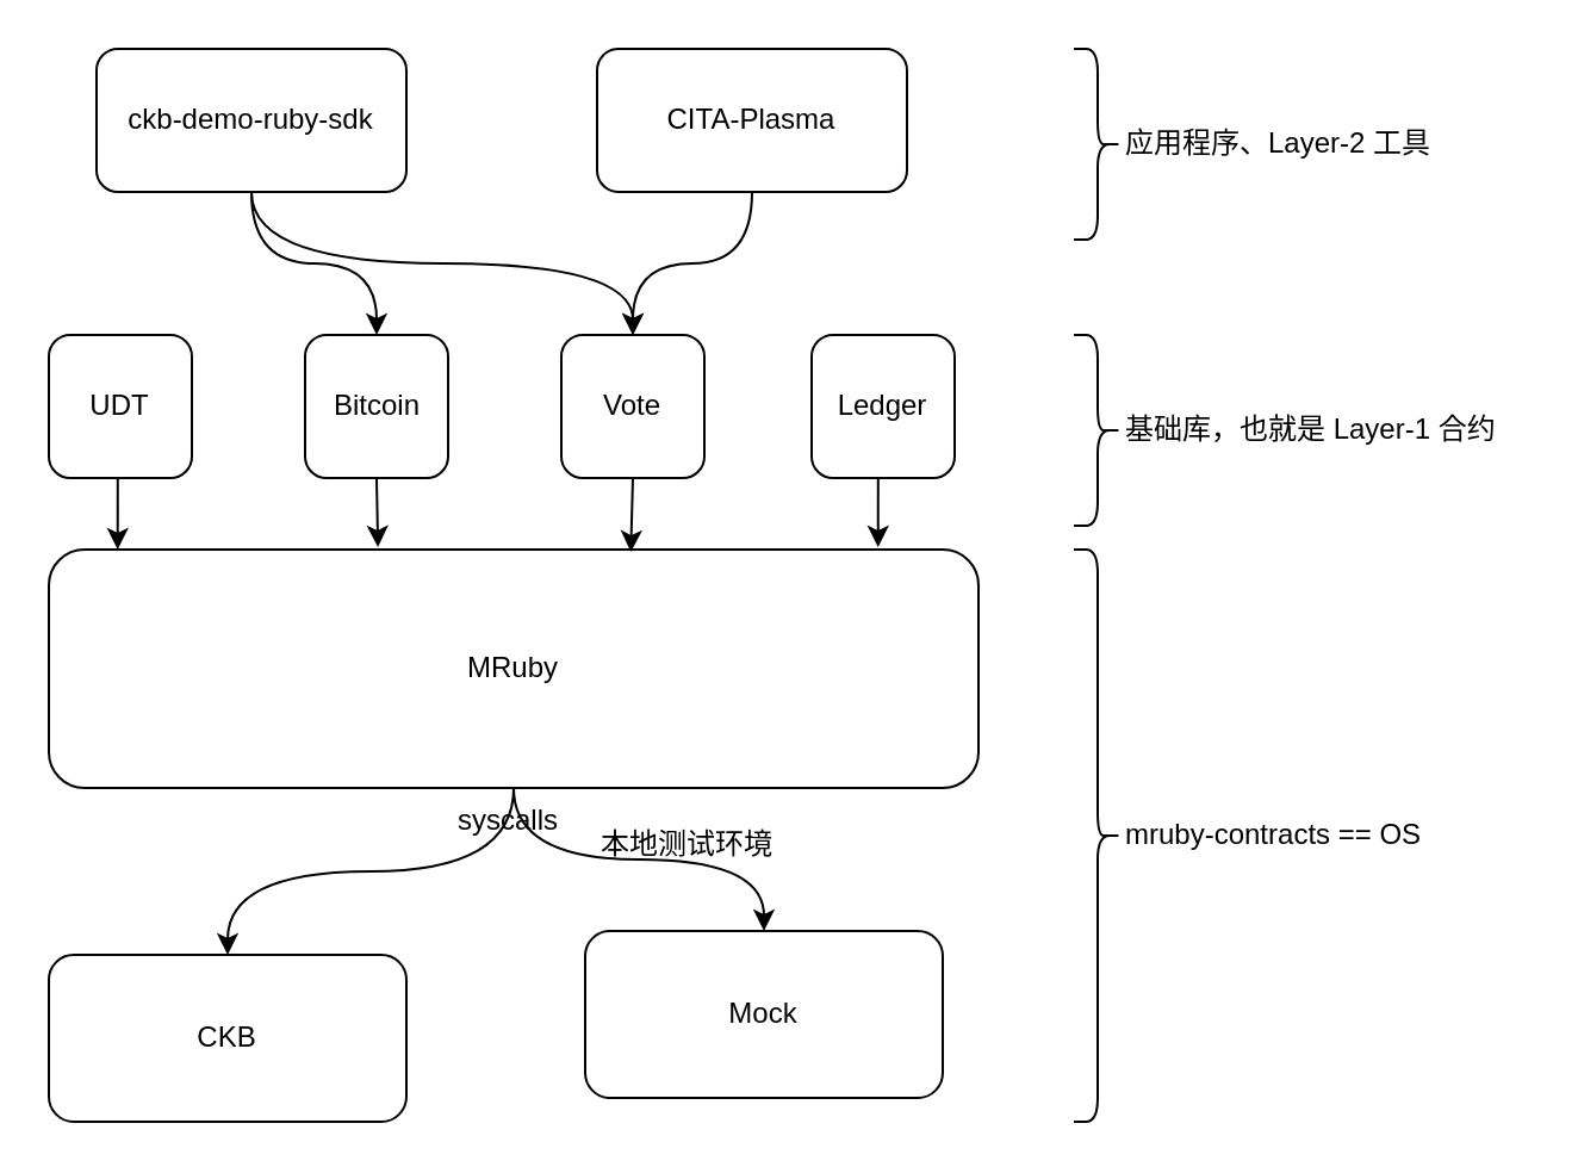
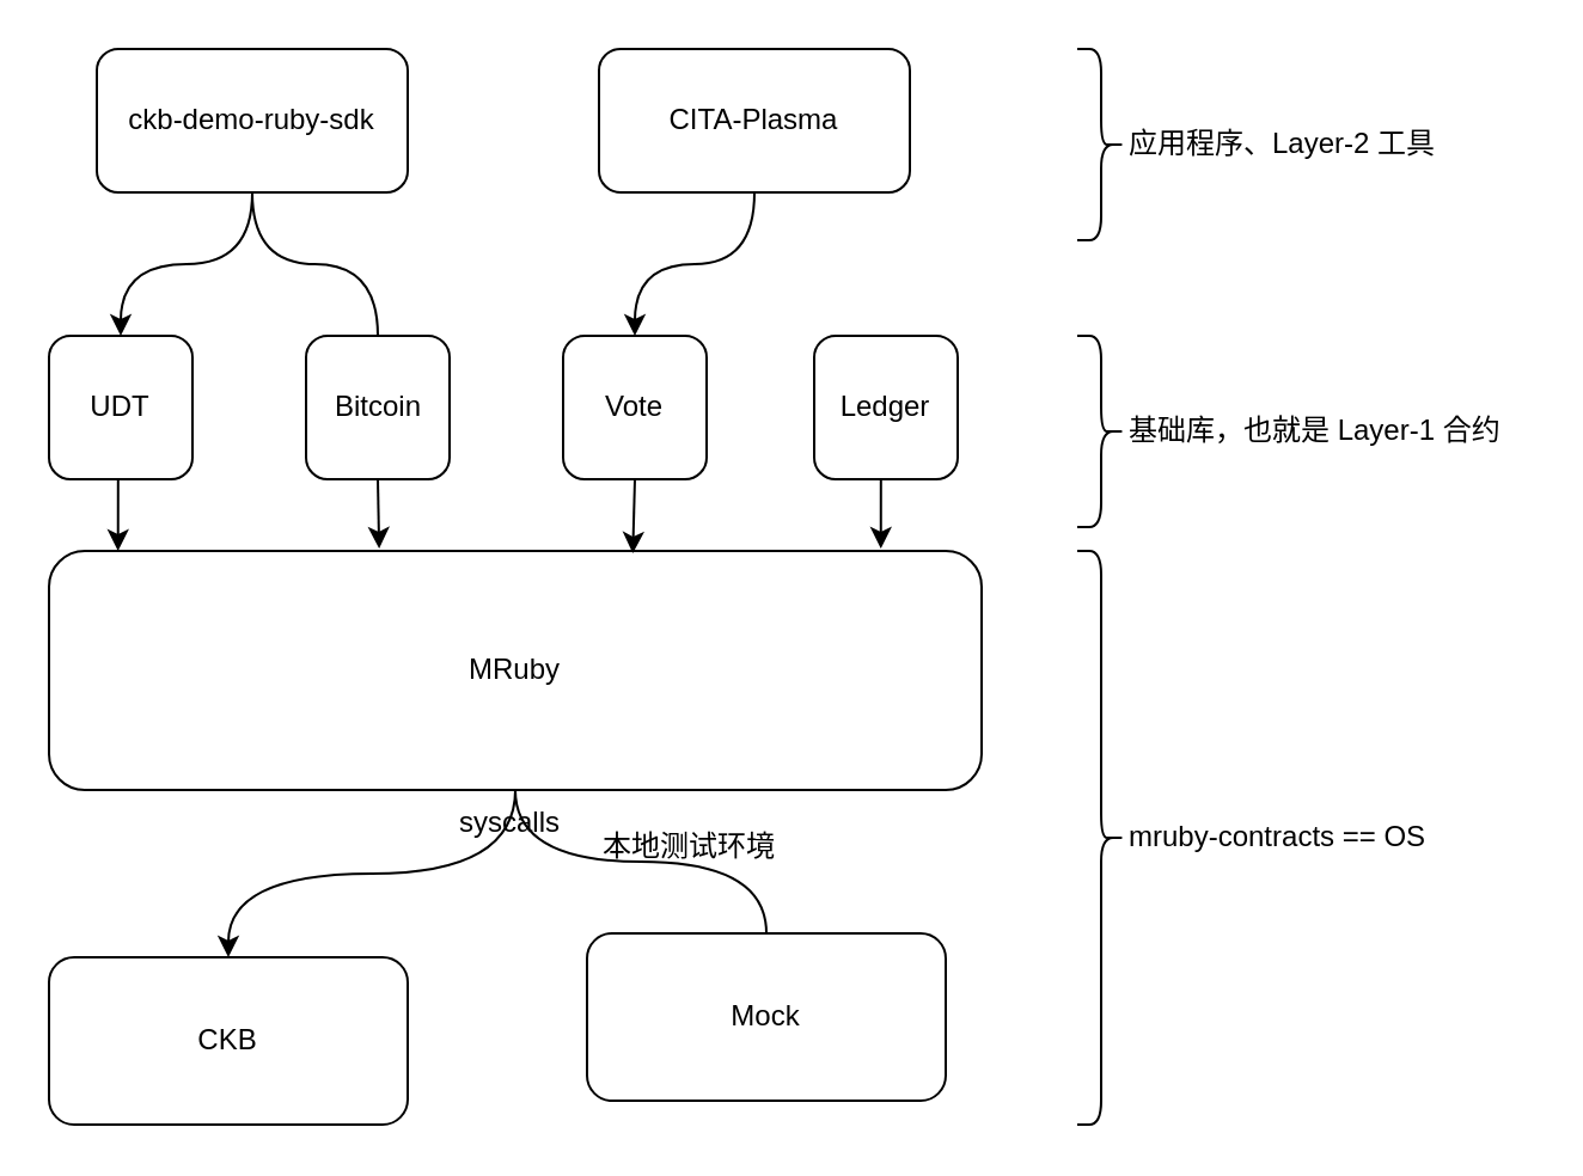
- <mxCell id="21" style="edgeStyle=orthogonalEdgeStyle;rounded=0;orthogonalLoop=1;jettySize=auto;html=1;exitX=0.5;exitY=1;exitDx=0;exitDy=0;curved=1;" edge="1" parent="1" source="23" target="16"><mxGeometry relative="1" as="geometry" /></mxCell>
+ <mxCell id="21" style="edgeStyle=orthogonalEdgeStyle;rounded=0;orthogonalLoop=1;jettySize=auto;html=1;exitX=0.5;exitY=1;exitDx=0;exitDy=0;entryX=0.5;entryY=0;entryDx=0;entryDy=0;curved=1;" edge="1" parent="1" source="23" target="12"><mxGeometry relative="1" as="geometry" /></mxCell>
- <mxCell id="22" style="edgeStyle=orthogonalEdgeStyle;curved=1;rounded=0;orthogonalLoop=1;jettySize=auto;html=1;exitX=0.5;exitY=1;exitDx=0;exitDy=0;entryX=0.5;entryY=0;entryDx=0;entryDy=0;" edge="1" parent="1" source="23" target="14"><mxGeometry relative="1" as="geometry" /></mxCell>
+ <mxCell id="22" style="edgeStyle=orthogonalEdgeStyle;curved=1;rounded=0;orthogonalLoop=1;jettySize=auto;html=1;exitX=0.5;exitY=1;exitDx=0;exitDy=0;entryX=0.5;entryY=0;entryDx=0;entryDy=0;endArrow=none;" edge="1" parent="1" source="23" target="14"><mxGeometry relative="1" as="geometry" /></mxCell>
- <mxCell id="3" style="edgeStyle=orthogonalEdgeStyle;rounded=0;orthogonalLoop=1;jettySize=auto;html=1;exitX=0.5;exitY=1;exitDx=0;exitDy=0;entryX=0.5;entryY=0;entryDx=0;entryDy=0;curved=1;" edge="1" parent="1" source="4" target="6"><mxGeometry relative="1" as="geometry" /></mxCell>
+ <mxCell id="3" style="edgeStyle=orthogonalEdgeStyle;rounded=0;orthogonalLoop=1;jettySize=auto;html=1;exitX=0.5;exitY=1;exitDx=0;exitDy=0;entryX=0.5;entryY=0;entryDx=0;entryDy=0;curved=1;endArrow=none;" edge="1" parent="1" source="4" target="6"><mxGeometry relative="1" as="geometry" /></mxCell>
